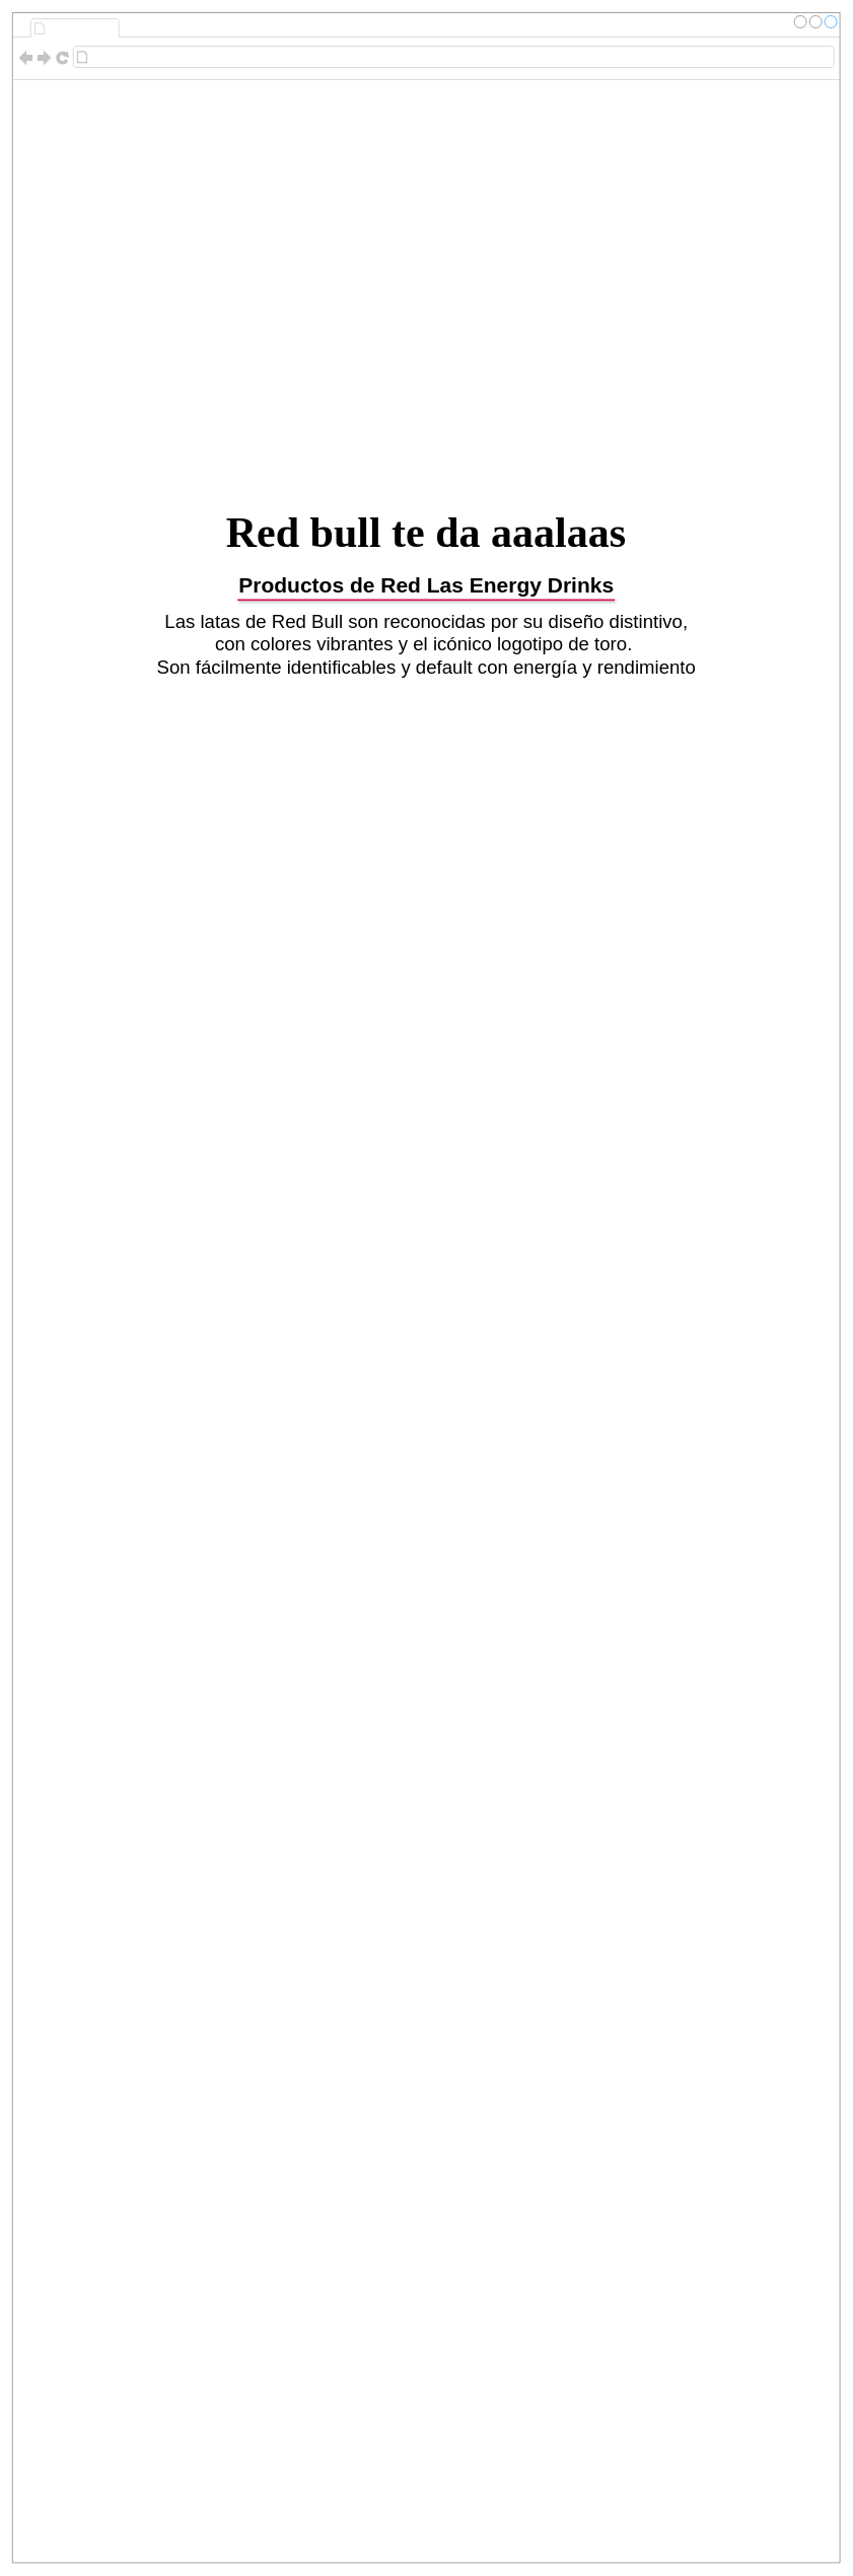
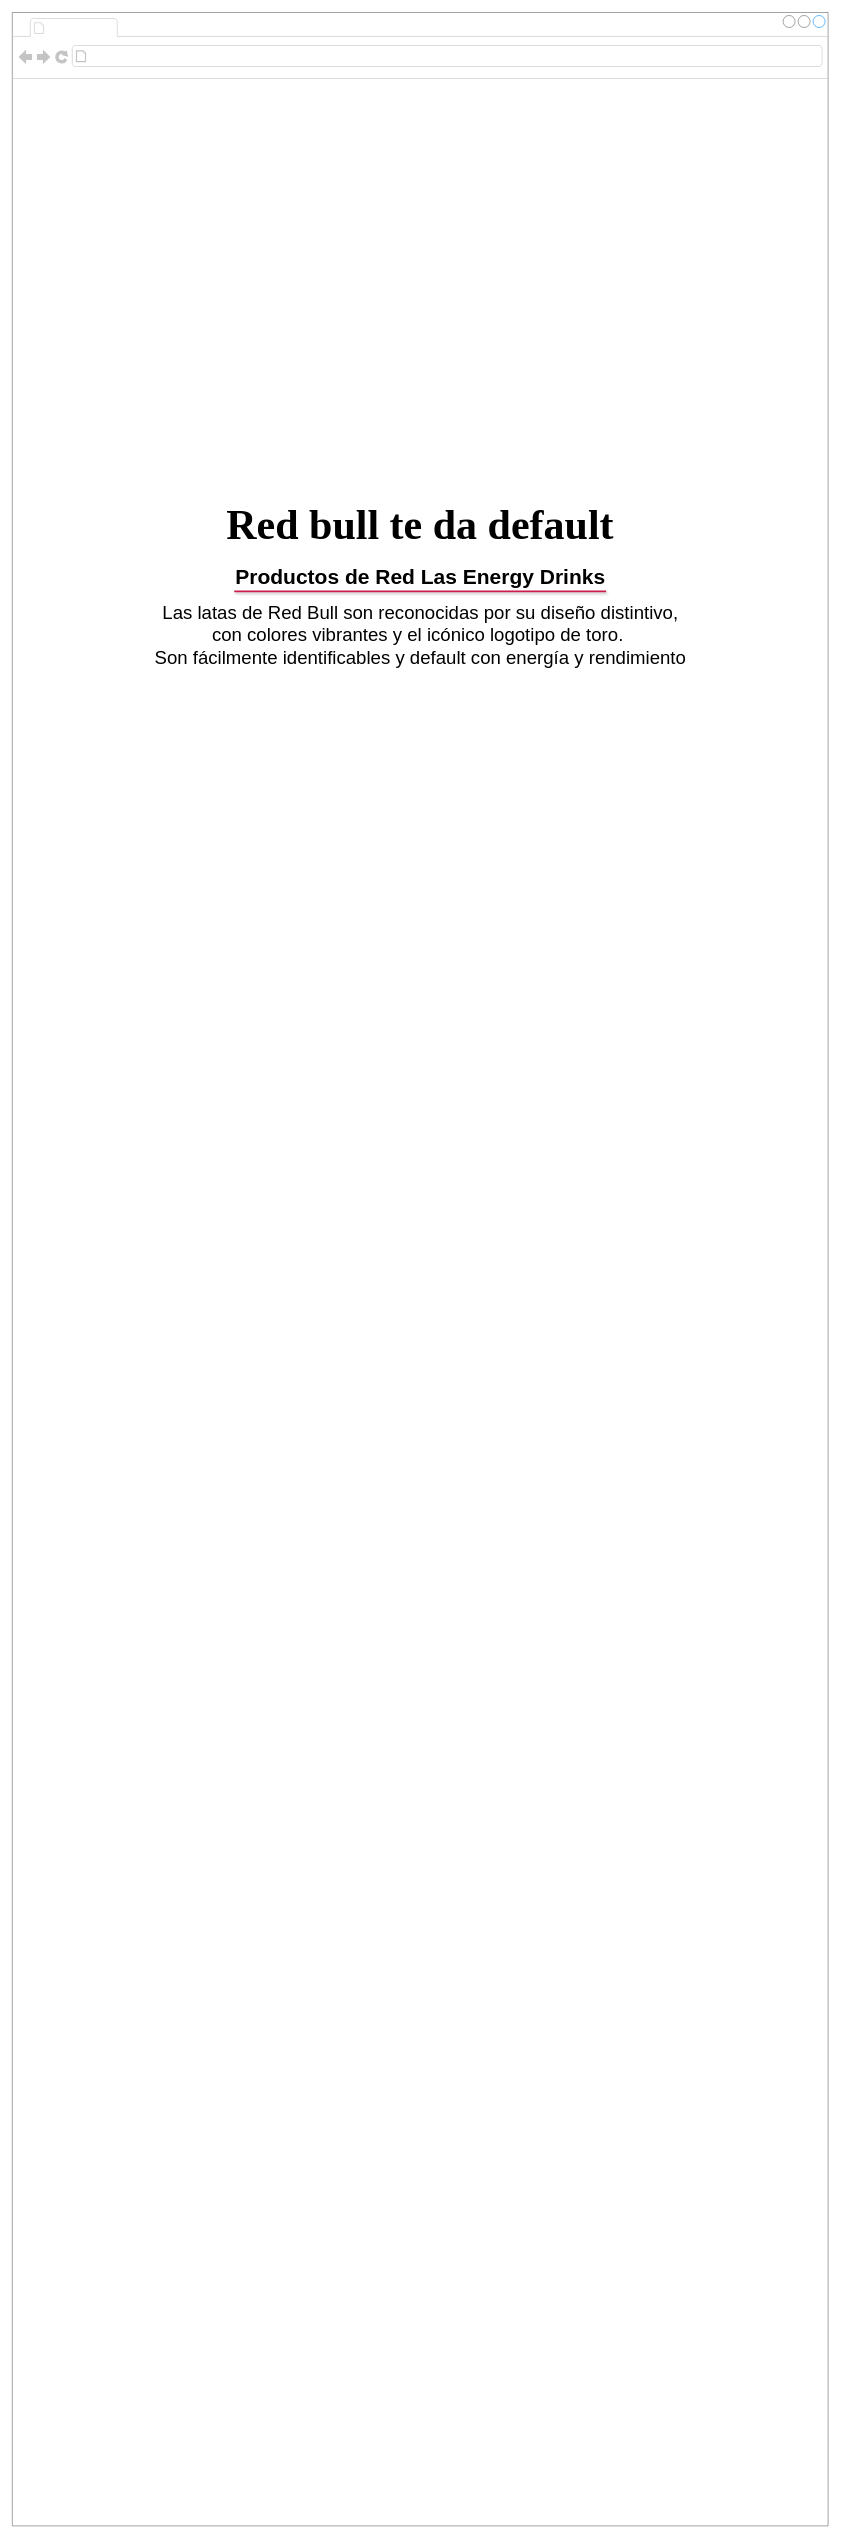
- <mxCell id="4" value="&lt;div&gt;&lt;span style=&quot;font-size: 70px;&quot;&gt;Red bull te da aaalaas&lt;/span&gt;&lt;/div&gt;" style="text;strokeColor=none;fillColor=none;html=1;align=center;verticalAlign=middle;whiteSpace=wrap;rounded=0;fontSize=16;shadow=1;fontFamily=Lexend Deca;fontSource=https%3A%2F%2Ffonts.googleapis.com%2Fcss%3Ffamily%3DLexend%2BDeca;fontStyle=1" parent="1" vertex="1"><mxGeometry x="230" y="785" width="940" height="180" as="geometry" /></mxCell>
+ <mxCell id="4" value="&lt;div&gt;&lt;span style=&quot;font-size: 70px;&quot;&gt;Red bull te da default&lt;/span&gt;&lt;/div&gt;" style="text;strokeColor=none;fillColor=none;html=1;align=center;verticalAlign=middle;whiteSpace=wrap;rounded=0;fontSize=16;shadow=1;fontFamily=Lexend Deca;fontSource=https%3A%2F%2Ffonts.googleapis.com%2Fcss%3Ffamily%3DLexend%2BDeca;fontStyle=1" parent="1" vertex="1"><mxGeometry x="230" y="785" width="940" height="180" as="geometry" /></mxCell>
